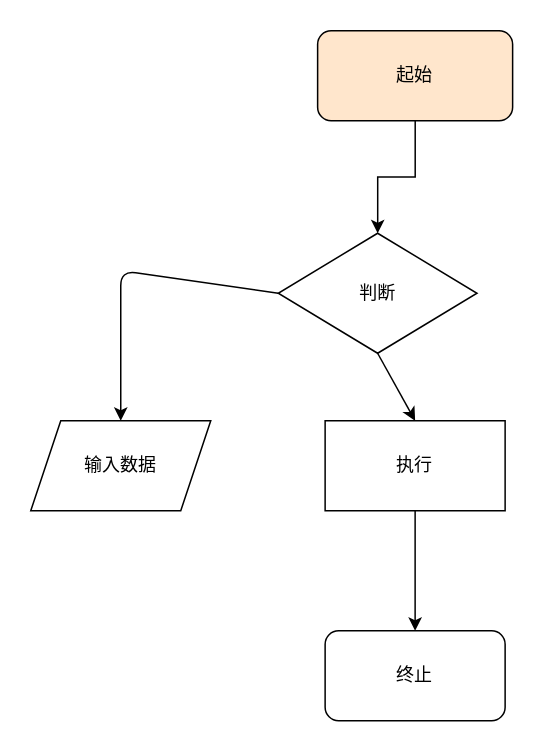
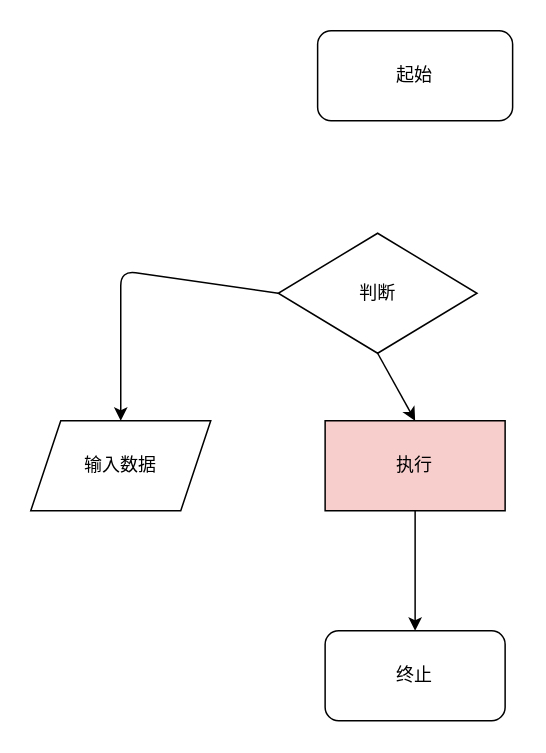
- <mxCell id="3" value="起始" style="rounded=1;whiteSpace=wrap;html=1;fillColor=#ffe6cc;" vertex="1" parent="1"><mxGeometry x="211.25" y="20" width="130" height="60" as="geometry" /></mxCell>
+ <mxCell id="3" value="起始" style="rounded=1;whiteSpace=wrap;html=1;" vertex="1" parent="1"><mxGeometry x="211.25" y="20" width="130" height="60" as="geometry" /></mxCell>
- <mxCell id="2" value="" style="edgeStyle=orthogonalEdgeStyle;rounded=0;orthogonalLoop=1;jettySize=auto;html=1;" edge="1" parent="1" source="3" target="7"><mxGeometry relative="1" as="geometry" /></mxCell>
- <mxCell id="5" value="执行" style="rounded=0;whiteSpace=wrap;html=1;" vertex="1" parent="1"><mxGeometry x="216.25" y="280" width="120" height="60" as="geometry" /></mxCell>
+ <mxCell id="5" value="执行" style="rounded=0;whiteSpace=wrap;html=1;fillColor=#f8cecc;" vertex="1" parent="1"><mxGeometry x="216.25" y="280" width="120" height="60" as="geometry" /></mxCell>
